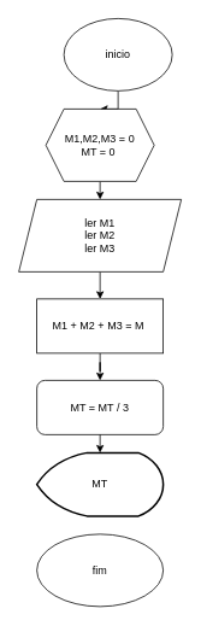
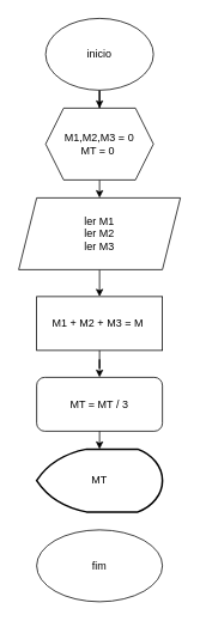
- <mxCell id="3" value="inicio" style="ellipse;whiteSpace=wrap;html=1;" vertex="1" parent="1"><mxGeometry x="70" y="20" width="120" height="80" as="geometry" /></mxCell>
+ <mxCell id="3" value="inicio" style="ellipse;whiteSpace=wrap;html=1;" vertex="1" parent="1"><mxGeometry x="50" y="20" width="120" height="80" as="geometry" /></mxCell>
